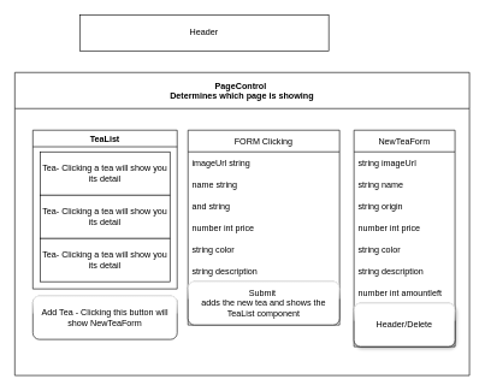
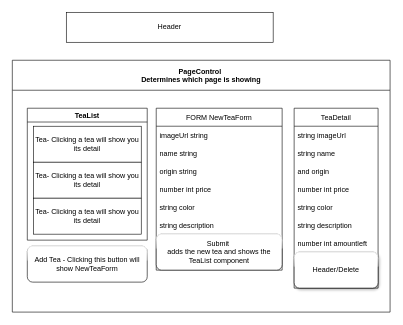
- <mxCell id="8" value="FORM Clicking" style="swimlane;fontStyle=0;childLayout=stackLayout;horizontal=1;startSize=30;horizontalStack=0;resizeParent=1;resizeParentMax=0;resizeLast=0;collapsible=1;marginBottom=0;" vertex="1" parent="3"><mxGeometry x="240" y="80" width="210" height="270" as="geometry" /></mxCell>
+ <mxCell id="8" value="FORM NewTeaForm" style="swimlane;fontStyle=0;childLayout=stackLayout;horizontal=1;startSize=30;horizontalStack=0;resizeParent=1;resizeParentMax=0;resizeLast=0;collapsible=1;marginBottom=0;" vertex="1" parent="3"><mxGeometry x="240" y="80" width="210" height="270" as="geometry" /></mxCell>
- <mxCell id="17" value="NewTeaForm" style="swimlane;fontStyle=0;childLayout=stackLayout;horizontal=1;startSize=30;horizontalStack=0;resizeParent=1;resizeParentMax=0;resizeLast=0;collapsible=1;marginBottom=0;" vertex="1" parent="3"><mxGeometry x="470" y="80" width="140" height="300" as="geometry" /></mxCell>
+ <mxCell id="17" value="TeaDetail" style="swimlane;fontStyle=0;childLayout=stackLayout;horizontal=1;startSize=30;horizontalStack=0;resizeParent=1;resizeParentMax=0;resizeLast=0;collapsible=1;marginBottom=0;" vertex="1" parent="3"><mxGeometry x="470" y="80" width="140" height="300" as="geometry" /></mxCell>
- <mxCell id="11" value="and string" style="text;strokeColor=none;fillColor=none;align=left;verticalAlign=middle;spacingLeft=4;spacingRight=4;overflow=hidden;points=[[0,0.5],[1,0.5]];portConstraint=eastwest;rotatable=0;" vertex="1" parent="8"><mxGeometry y="90" width="210" height="30" as="geometry" /></mxCell>
+ <mxCell id="11" value="origin string" style="text;strokeColor=none;fillColor=none;align=left;verticalAlign=middle;spacingLeft=4;spacingRight=4;overflow=hidden;points=[[0,0.5],[1,0.5]];portConstraint=eastwest;rotatable=0;" vertex="1" parent="8"><mxGeometry y="90" width="210" height="30" as="geometry" /></mxCell>
- <mxCell id="20" value="string origin" style="text;strokeColor=none;fillColor=none;align=left;verticalAlign=middle;spacingLeft=4;spacingRight=4;overflow=hidden;points=[[0,0.5],[1,0.5]];portConstraint=eastwest;rotatable=0;" vertex="1" parent="17"><mxGeometry y="90" width="140" height="30" as="geometry" /></mxCell>
+ <mxCell id="20" value="and origin" style="text;strokeColor=none;fillColor=none;align=left;verticalAlign=middle;spacingLeft=4;spacingRight=4;overflow=hidden;points=[[0,0.5],[1,0.5]];portConstraint=eastwest;rotatable=0;" vertex="1" parent="17"><mxGeometry y="90" width="140" height="30" as="geometry" /></mxCell>
